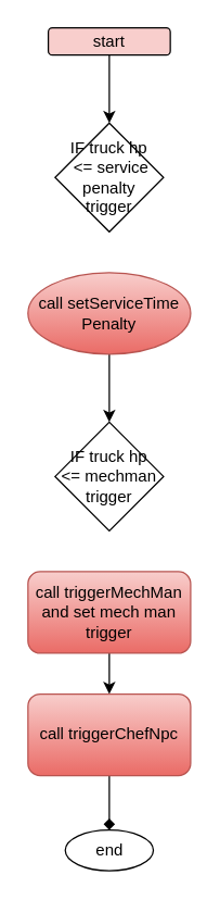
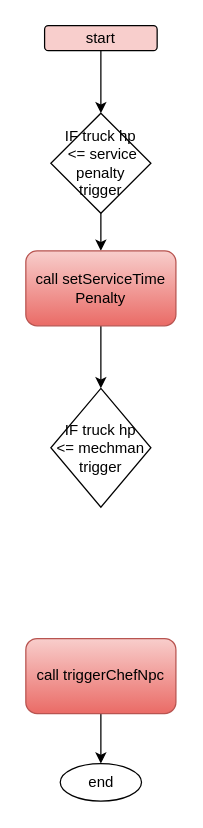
+ <mxCell id="4" value="" style="edgeStyle=orthogonalEdgeStyle;rounded=0;orthogonalLoop=1;jettySize=auto;html=1;" edge="1" parent="1" source="5" target="7"><mxGeometry relative="1" as="geometry" /></mxCell>
- <mxCell id="7" value="call&amp;nbsp;setServiceTime&lt;br&gt;Penalty" style="ellipse;whiteSpace=wrap;html=1;fillColor=#f8cecc;gradientColor=#ea6b66;strokeColor=#b85450;" vertex="1" parent="1"><mxGeometry x="20" y="200" width="120" height="60" as="geometry" /></mxCell>
+ <mxCell id="7" value="call&amp;nbsp;setServiceTime&lt;br&gt;Penalty" style="rounded=1;whiteSpace=wrap;html=1;fillColor=#f8cecc;gradientColor=#ea6b66;strokeColor=#b85450;" vertex="1" parent="1"><mxGeometry x="20" y="200" width="120" height="60" as="geometry" /></mxCell>
- <mxCell id="8" value="IF truck hp&lt;br&gt;&amp;nbsp;&amp;lt;= mechman&amp;nbsp;&lt;br&gt;trigger" style="rhombus;whiteSpace=wrap;html=1;" vertex="1" parent="1"><mxGeometry x="40" y="310" width="80" height="80" as="geometry" /></mxCell>
+ <mxCell id="8" value="IF truck hp&lt;br&gt;&amp;nbsp;&amp;lt;= mechman&amp;nbsp;&lt;br&gt;trigger" style="rhombus;whiteSpace=wrap;html=1;" vertex="1" parent="1"><mxGeometry x="40" y="310" width="80" height="95" as="geometry" /></mxCell>
- <mxCell id="10" value="call&amp;nbsp;triggerMechMan and set mech man trigger" style="rounded=1;whiteSpace=wrap;html=1;fillColor=#f8cecc;gradientColor=#ea6b66;strokeColor=#b85450;" vertex="1" parent="1"><mxGeometry x="20" y="420" width="120" height="60" as="geometry" /></mxCell>
- <mxCell id="9" value="" style="edgeStyle=orthogonalEdgeStyle;rounded=0;orthogonalLoop=1;jettySize=auto;html=1;" edge="1" parent="1" source="10" target="12"><mxGeometry relative="1" as="geometry" /></mxCell>
- <mxCell id="11" value="" style="edgeStyle=orthogonalEdgeStyle;rounded=0;orthogonalLoop=1;jettySize=auto;html=1;endArrow=diamond;" edge="1" parent="1" source="12" target="13"><mxGeometry relative="1" as="geometry" /></mxCell>
+ <mxCell id="11" value="" style="edgeStyle=orthogonalEdgeStyle;rounded=0;orthogonalLoop=1;jettySize=auto;html=1;" edge="1" parent="1" source="12" target="13"><mxGeometry relative="1" as="geometry" /></mxCell>
